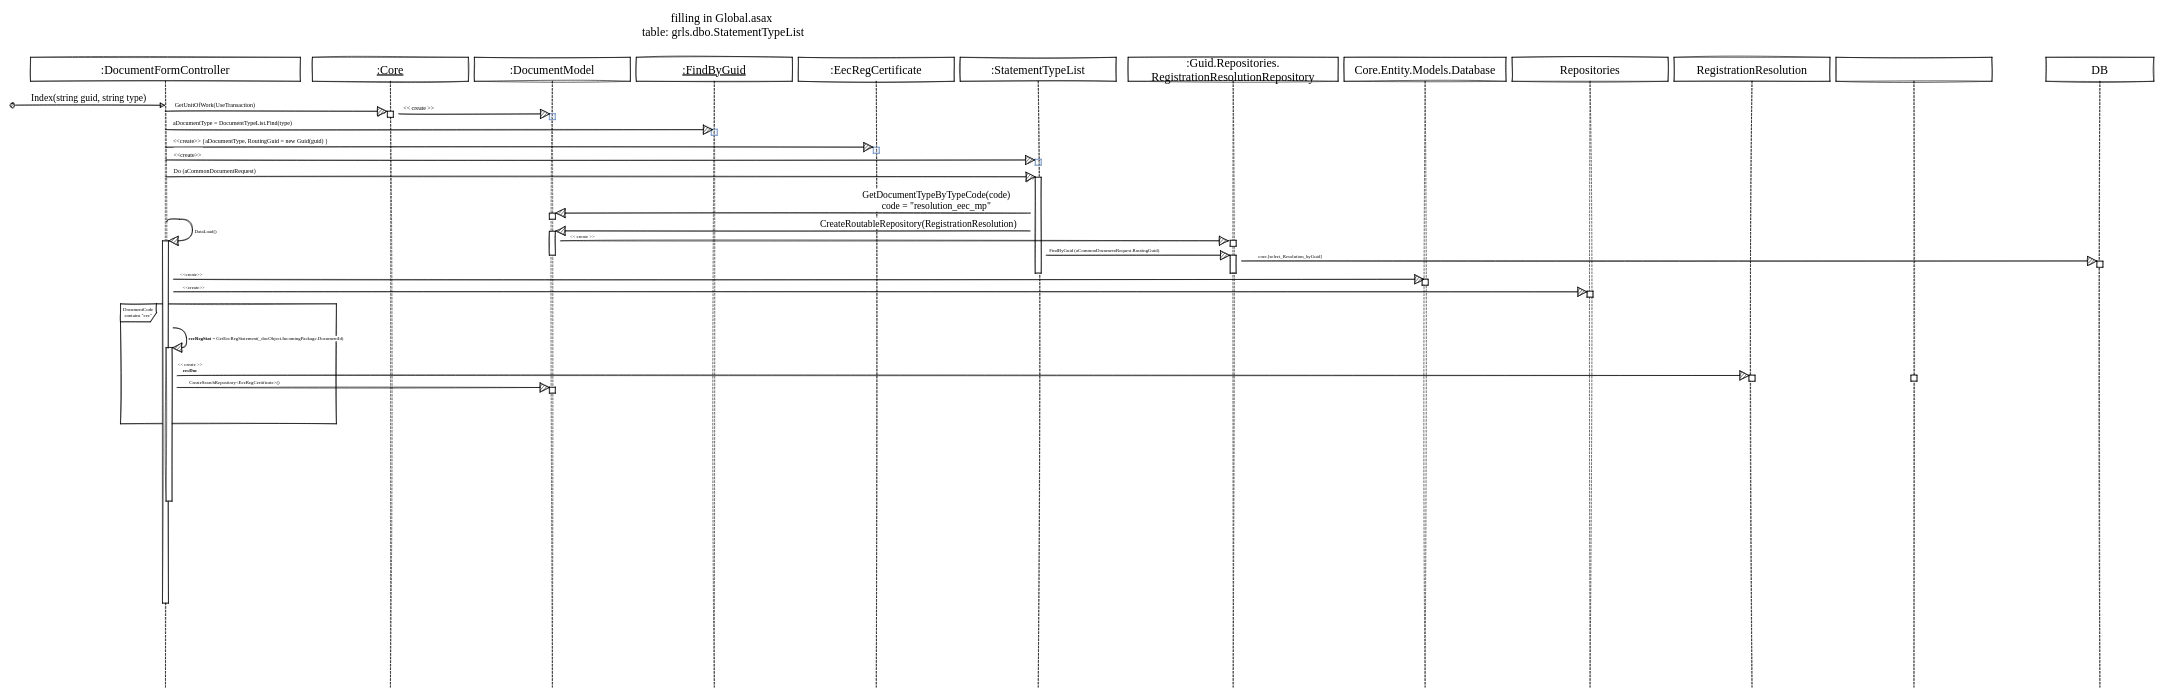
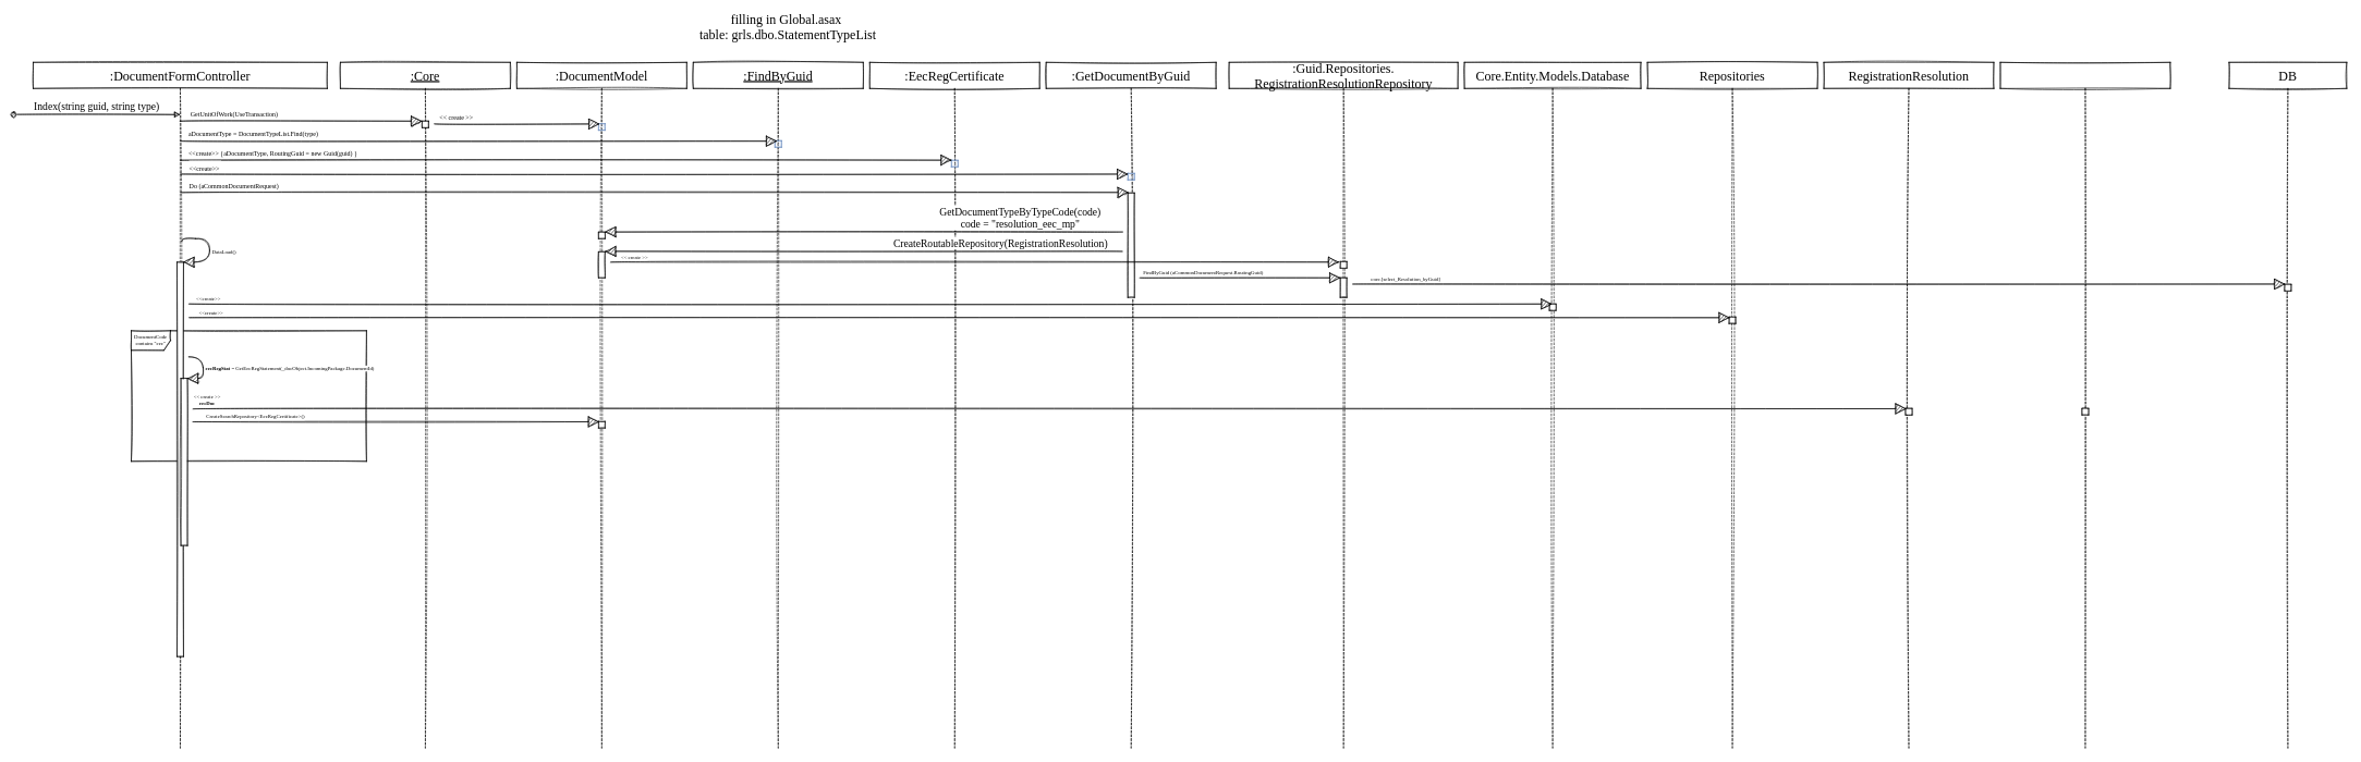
- <mxCell id="24" value=":StatementTypeList" style="shape=umlLifeline;perimeter=lifelinePerimeter;whiteSpace=wrap;html=1;container=1;collapsible=0;recursiveResize=0;outlineConnect=0;sketch=1;hachureGap=4;fontFamily=Architects Daughter;fontSource=https%3A%2F%2Ffonts.googleapis.com%2Fcss%3Ffamily%3DArchitects%2BDaughter;fontSize=20;" parent="1" vertex="1"><mxGeometry x="1600" y="95" width="260" height="1050" as="geometry" /></mxCell>
+ <mxCell id="24" value=":GetDocumentByGuid" style="shape=umlLifeline;perimeter=lifelinePerimeter;whiteSpace=wrap;html=1;container=1;collapsible=0;recursiveResize=0;outlineConnect=0;sketch=1;hachureGap=4;fontFamily=Architects Daughter;fontSource=https%3A%2F%2Ffonts.googleapis.com%2Fcss%3Ffamily%3DArchitects%2BDaughter;fontSize=20;" parent="1" vertex="1"><mxGeometry x="1600" y="95" width="260" height="1050" as="geometry" /></mxCell>
